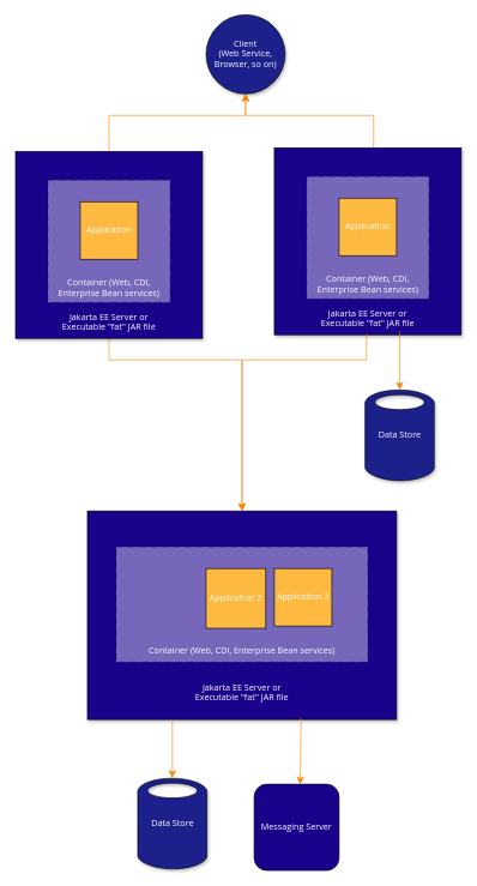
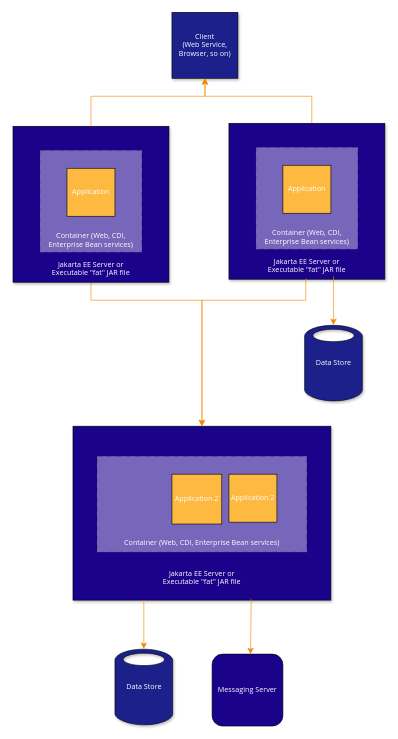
- <mxCell id="5" value="Client&lt;br&gt;(Web Service, Browser, so on)" style="ellipse;whiteSpace=wrap;html=1;aspect=fixed;strokeColor=default;fillColor=#1B208B;fontFamily=Open Sans;fontSource=https%3A%2F%2Ffonts.googleapis.com%2Fcss%3Ffamily%3DOpen%2BSans;labelPosition=center;verticalLabelPosition=middle;align=center;verticalAlign=middle;shadow=1;gradientColor=none;fillStyle=auto;fontColor=#FFFFFF;" parent="1" vertex="1"><mxGeometry x="285.9" y="20" width="110" height="110" as="geometry" /></mxCell>
+ <mxCell id="5" value="Client&lt;br&gt;(Web Service, Browser, so on)" style="whiteSpace=wrap;html=1;aspect=fixed;strokeColor=default;fillColor=#1B208B;fontFamily=Open Sans;fontSource=https%3A%2F%2Ffonts.googleapis.com%2Fcss%3Ffamily%3DOpen%2BSans;labelPosition=center;verticalLabelPosition=middle;align=center;verticalAlign=middle;shadow=1;gradientColor=none;fillStyle=auto;fontColor=#FFFFFF;" parent="1" vertex="1"><mxGeometry x="285.9" y="20" width="110" height="110" as="geometry" /></mxCell>
